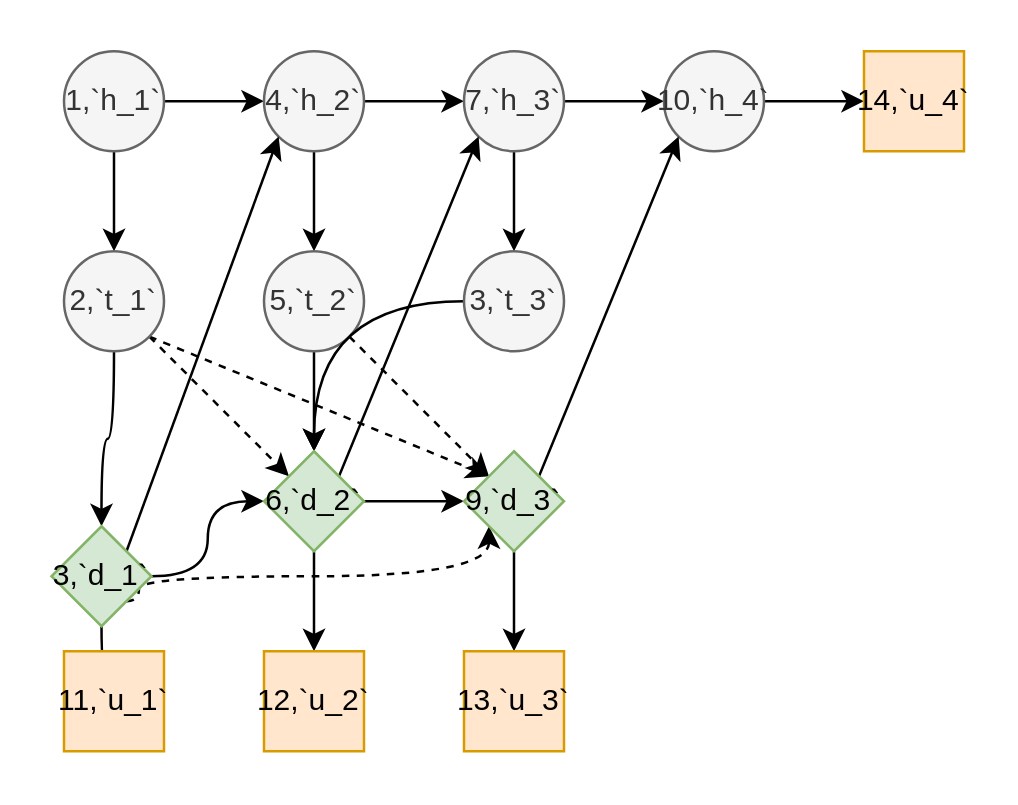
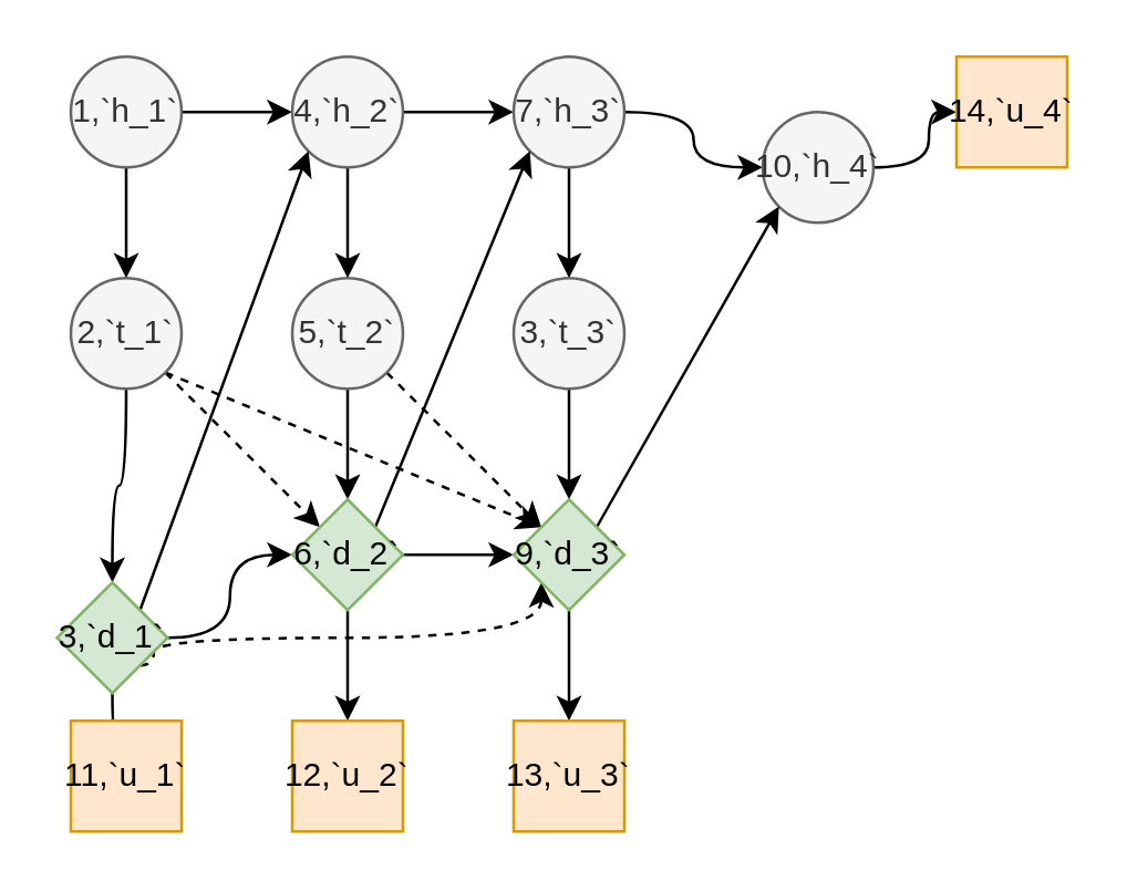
- <mxCell id="12" value="10,`h_4`" style="ellipse;whiteSpace=wrap;html=1;aspect=fixed;fillColor=#f5f5f5;strokeColor=#666666;fontColor=#333333;" vertex="1" parent="1"><mxGeometry x="265" y="20" width="40" height="40" as="geometry" /></mxCell>
+ <mxCell id="12" value="10,`h_4`" style="ellipse;whiteSpace=wrap;html=1;aspect=fixed;fillColor=#f5f5f5;strokeColor=#666666;fontColor=#333333;" vertex="1" parent="1"><mxGeometry x="275" y="40" width="40" height="40" as="geometry" /></mxCell>
- <mxCell id="21" style="edgeStyle=orthogonalEdgeStyle;rounded=0;orthogonalLoop=1;jettySize=auto;html=1;curved=1;" edge="1" parent="1" source="22" target="31"><mxGeometry relative="1" as="geometry" /></mxCell>
+ <mxCell id="21" style="edgeStyle=orthogonalEdgeStyle;rounded=0;orthogonalLoop=1;jettySize=auto;html=1;curved=1;" edge="1" parent="1" source="22" target="34"><mxGeometry relative="1" as="geometry" /></mxCell>
